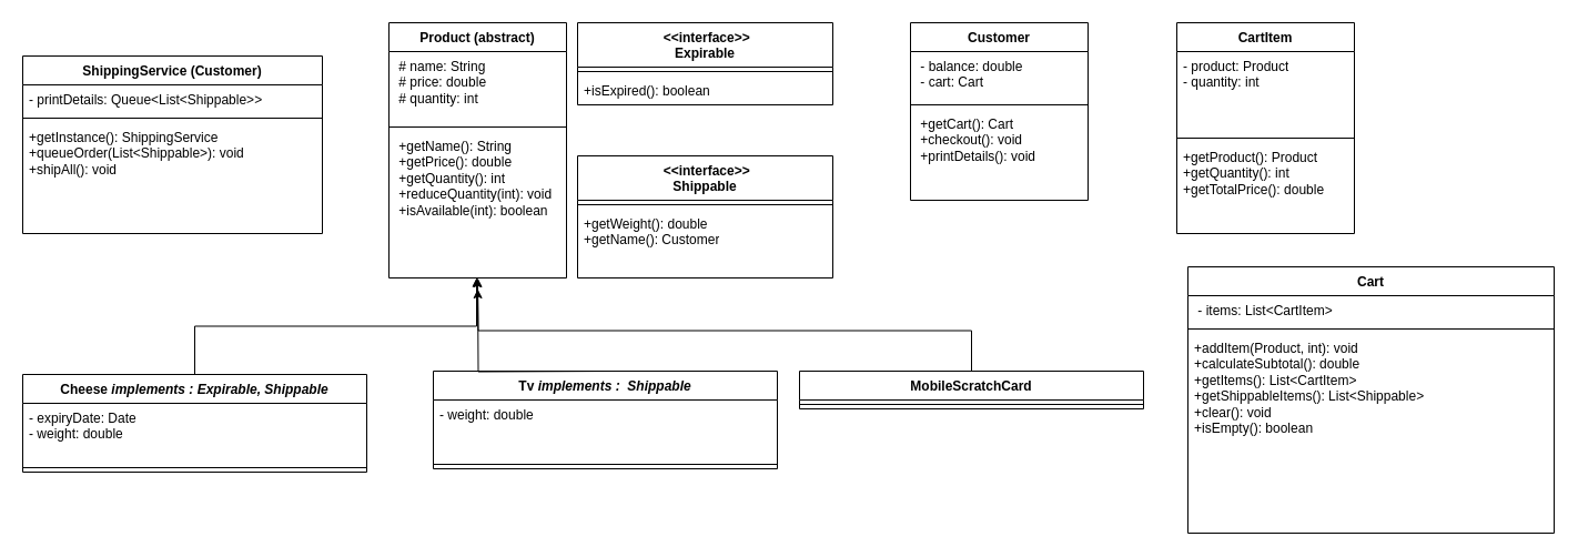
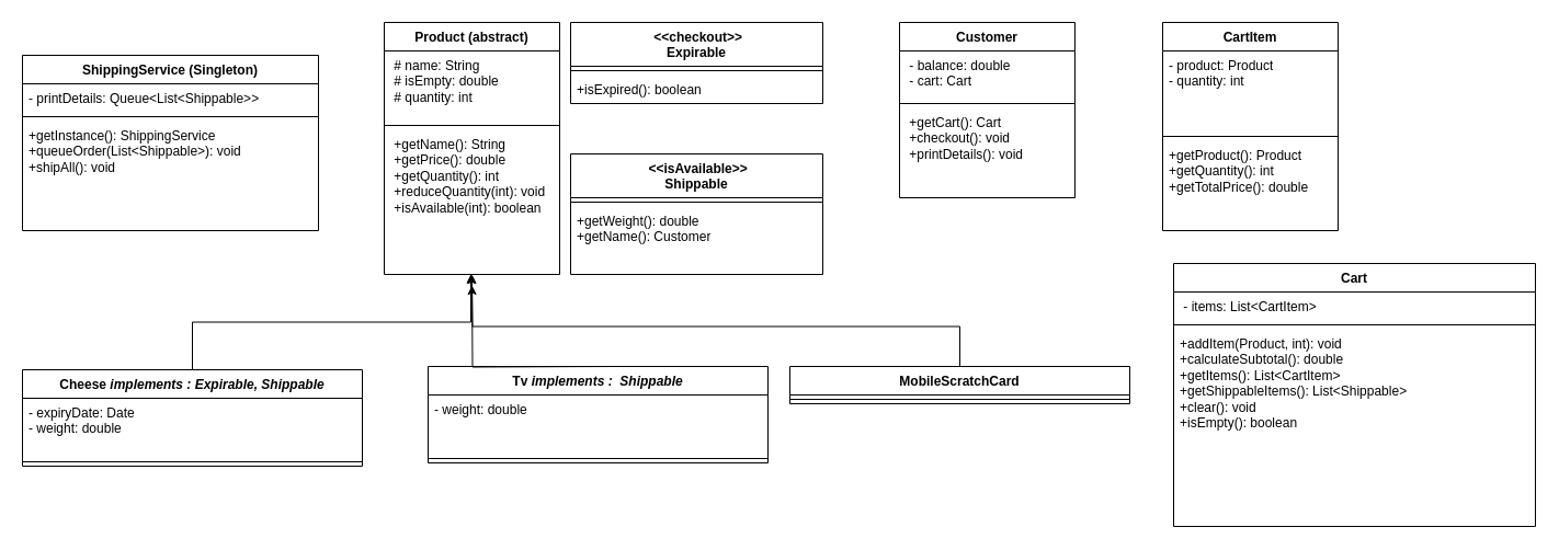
- <mxCell id="6" value="&amp;nbsp;&amp;lt;&amp;lt;interface&amp;gt;&amp;gt;&lt;div&gt;Expirable&lt;/div&gt;" style="swimlane;fontStyle=1;align=center;verticalAlign=top;childLayout=stackLayout;horizontal=1;startSize=40;horizontalStack=0;resizeParent=1;resizeParentMax=0;resizeLast=0;collapsible=1;marginBottom=0;whiteSpace=wrap;html=1;" vertex="1" parent="1"><mxGeometry x="520" y="20" width="230" height="74" as="geometry" /></mxCell>
+ <mxCell id="6" value="&amp;nbsp;&amp;lt;&amp;lt;checkout&amp;gt;&amp;gt;&lt;div&gt;Expirable&lt;/div&gt;" style="swimlane;fontStyle=1;align=center;verticalAlign=top;childLayout=stackLayout;horizontal=1;startSize=40;horizontalStack=0;resizeParent=1;resizeParentMax=0;resizeLast=0;collapsible=1;marginBottom=0;whiteSpace=wrap;html=1;" vertex="1" parent="1"><mxGeometry x="520" y="20" width="230" height="74" as="geometry" /></mxCell>
- <mxCell id="35" value="ShippingService (Customer)" style="swimlane;fontStyle=1;align=center;verticalAlign=top;childLayout=stackLayout;horizontal=1;startSize=26;horizontalStack=0;resizeParent=1;resizeParentMax=0;resizeLast=0;collapsible=1;marginBottom=0;whiteSpace=wrap;html=1;" vertex="1" parent="1"><mxGeometry x="20" y="50" width="270" height="160" as="geometry" /></mxCell>
+ <mxCell id="35" value="ShippingService (Singleton)" style="swimlane;fontStyle=1;align=center;verticalAlign=top;childLayout=stackLayout;horizontal=1;startSize=26;horizontalStack=0;resizeParent=1;resizeParentMax=0;resizeLast=0;collapsible=1;marginBottom=0;whiteSpace=wrap;html=1;" vertex="1" parent="1"><mxGeometry x="20" y="50" width="270" height="160" as="geometry" /></mxCell>
- <mxCell id="3" value="&lt;div&gt;&amp;nbsp;# name: String&amp;nbsp; &amp;nbsp; &amp;nbsp; &amp;nbsp;&lt;/div&gt;&lt;div&gt;&amp;nbsp;# price: double&amp;nbsp; &amp;nbsp;&lt;/div&gt;&lt;div&gt;&amp;nbsp;# quantity: int&amp;nbsp;&lt;/div&gt;" style="text;strokeColor=none;fillColor=none;align=left;verticalAlign=top;spacingLeft=4;spacingRight=4;overflow=hidden;rotatable=0;points=[[0,0.5],[1,0.5]];portConstraint=eastwest;whiteSpace=wrap;html=1;" vertex="1" parent="2"><mxGeometry y="26" width="160" height="64" as="geometry" /></mxCell>
+ <mxCell id="3" value="&lt;div&gt;&amp;nbsp;# name: String&amp;nbsp; &amp;nbsp; &amp;nbsp; &amp;nbsp;&lt;/div&gt;&lt;div&gt;&amp;nbsp;# isEmpty: double&amp;nbsp; &amp;nbsp;&lt;/div&gt;&lt;div&gt;&amp;nbsp;# quantity: int&amp;nbsp;&lt;/div&gt;" style="text;strokeColor=none;fillColor=none;align=left;verticalAlign=top;spacingLeft=4;spacingRight=4;overflow=hidden;rotatable=0;points=[[0,0.5],[1,0.5]];portConstraint=eastwest;whiteSpace=wrap;html=1;" vertex="1" parent="2"><mxGeometry y="26" width="160" height="64" as="geometry" /></mxCell>
- <mxCell id="9" value="&amp;nbsp;&amp;lt;&amp;lt;interface&amp;gt;&amp;gt;&lt;div&gt;Shippable&lt;/div&gt;" style="swimlane;fontStyle=1;align=center;verticalAlign=top;childLayout=stackLayout;horizontal=1;startSize=40;horizontalStack=0;resizeParent=1;resizeParentMax=0;resizeLast=0;collapsible=1;marginBottom=0;whiteSpace=wrap;html=1;" vertex="1" parent="1"><mxGeometry x="520" y="140" width="230" height="110" as="geometry" /></mxCell>
+ <mxCell id="9" value="&amp;nbsp;&amp;lt;&amp;lt;isAvailable&amp;gt;&amp;gt;&lt;div&gt;Shippable&lt;/div&gt;" style="swimlane;fontStyle=1;align=center;verticalAlign=top;childLayout=stackLayout;horizontal=1;startSize=40;horizontalStack=0;resizeParent=1;resizeParentMax=0;resizeLast=0;collapsible=1;marginBottom=0;whiteSpace=wrap;html=1;" vertex="1" parent="1"><mxGeometry x="520" y="140" width="230" height="110" as="geometry" /></mxCell>
